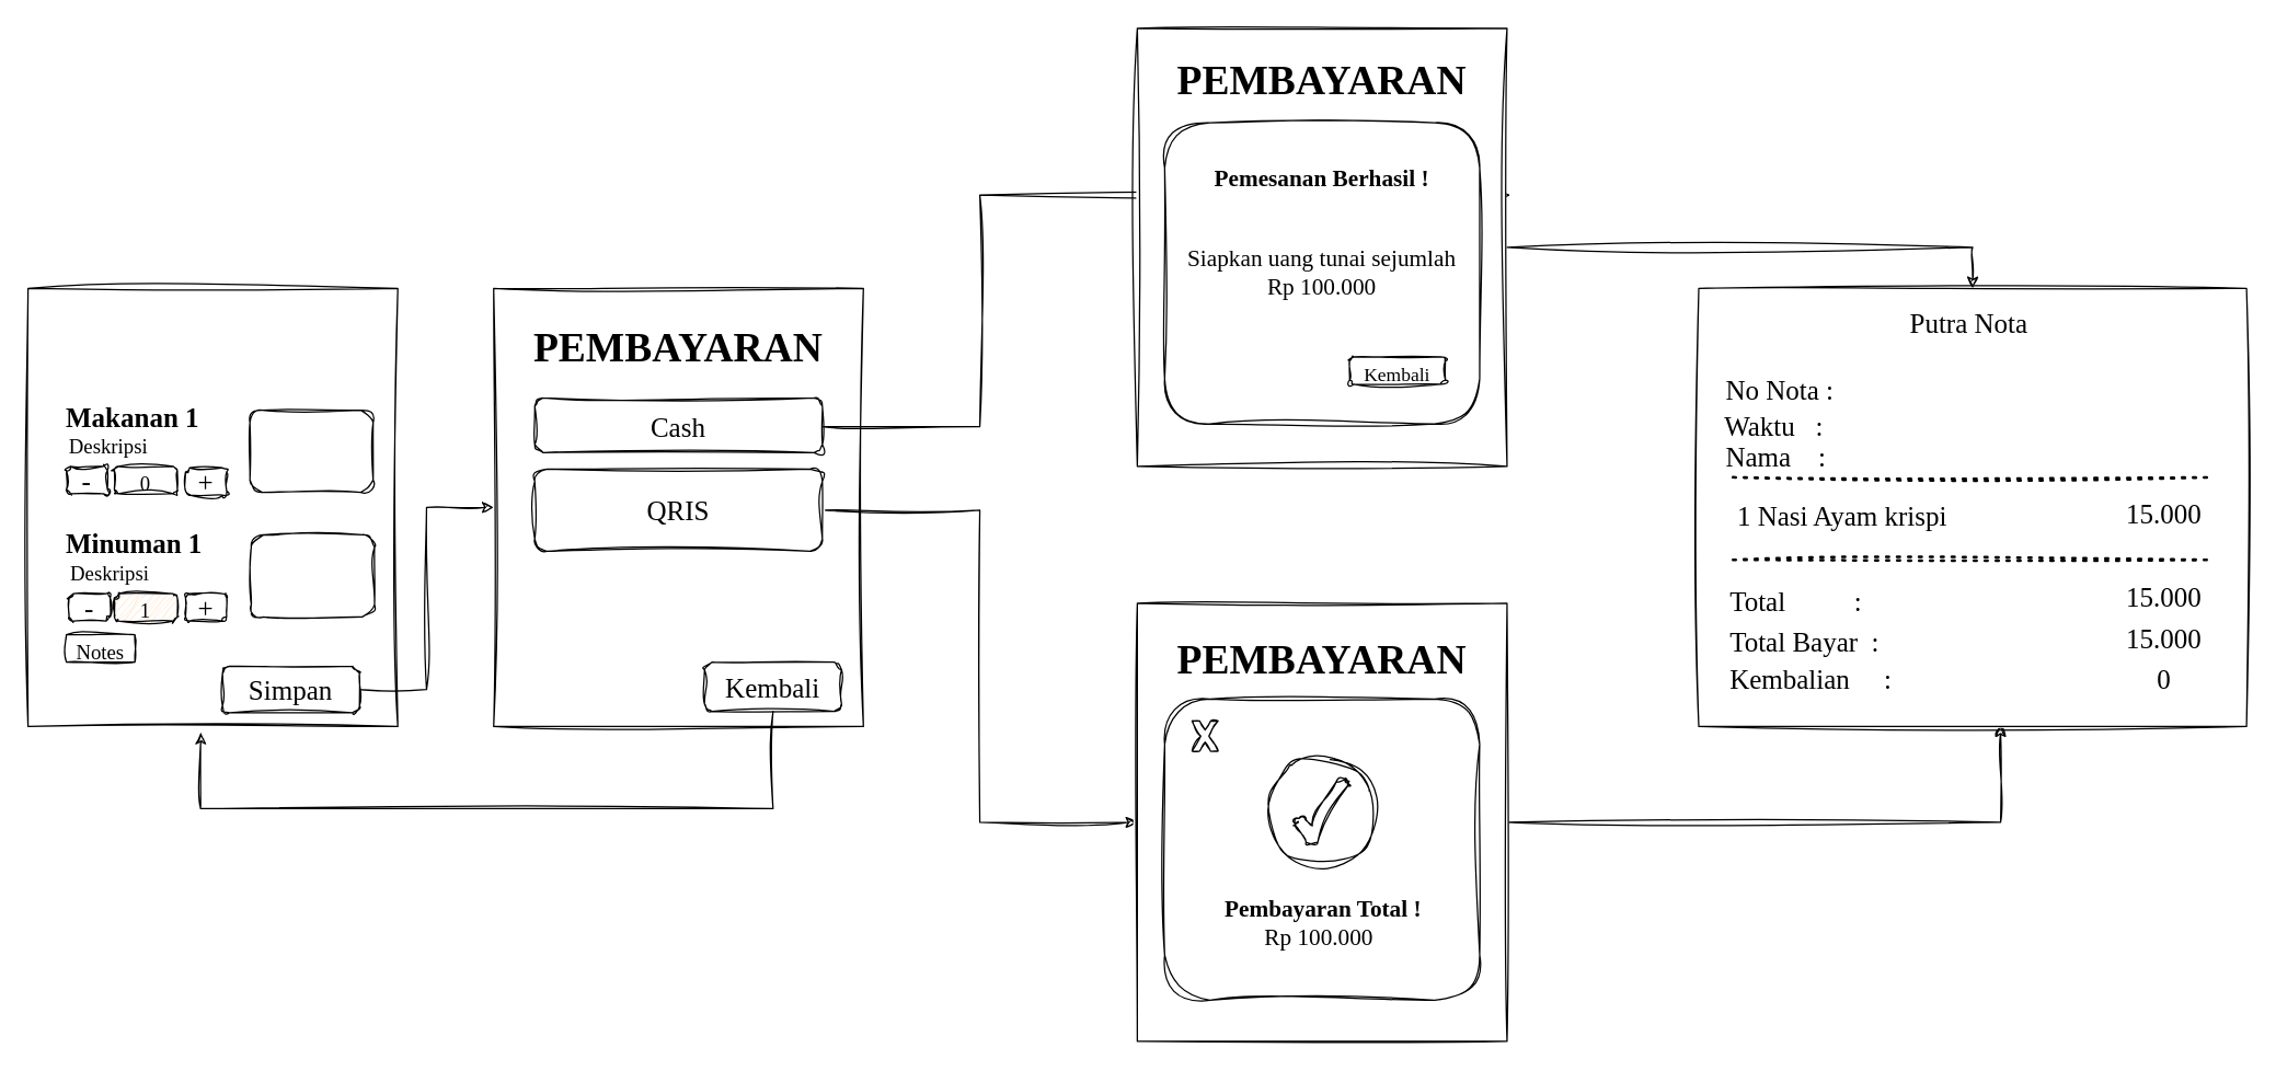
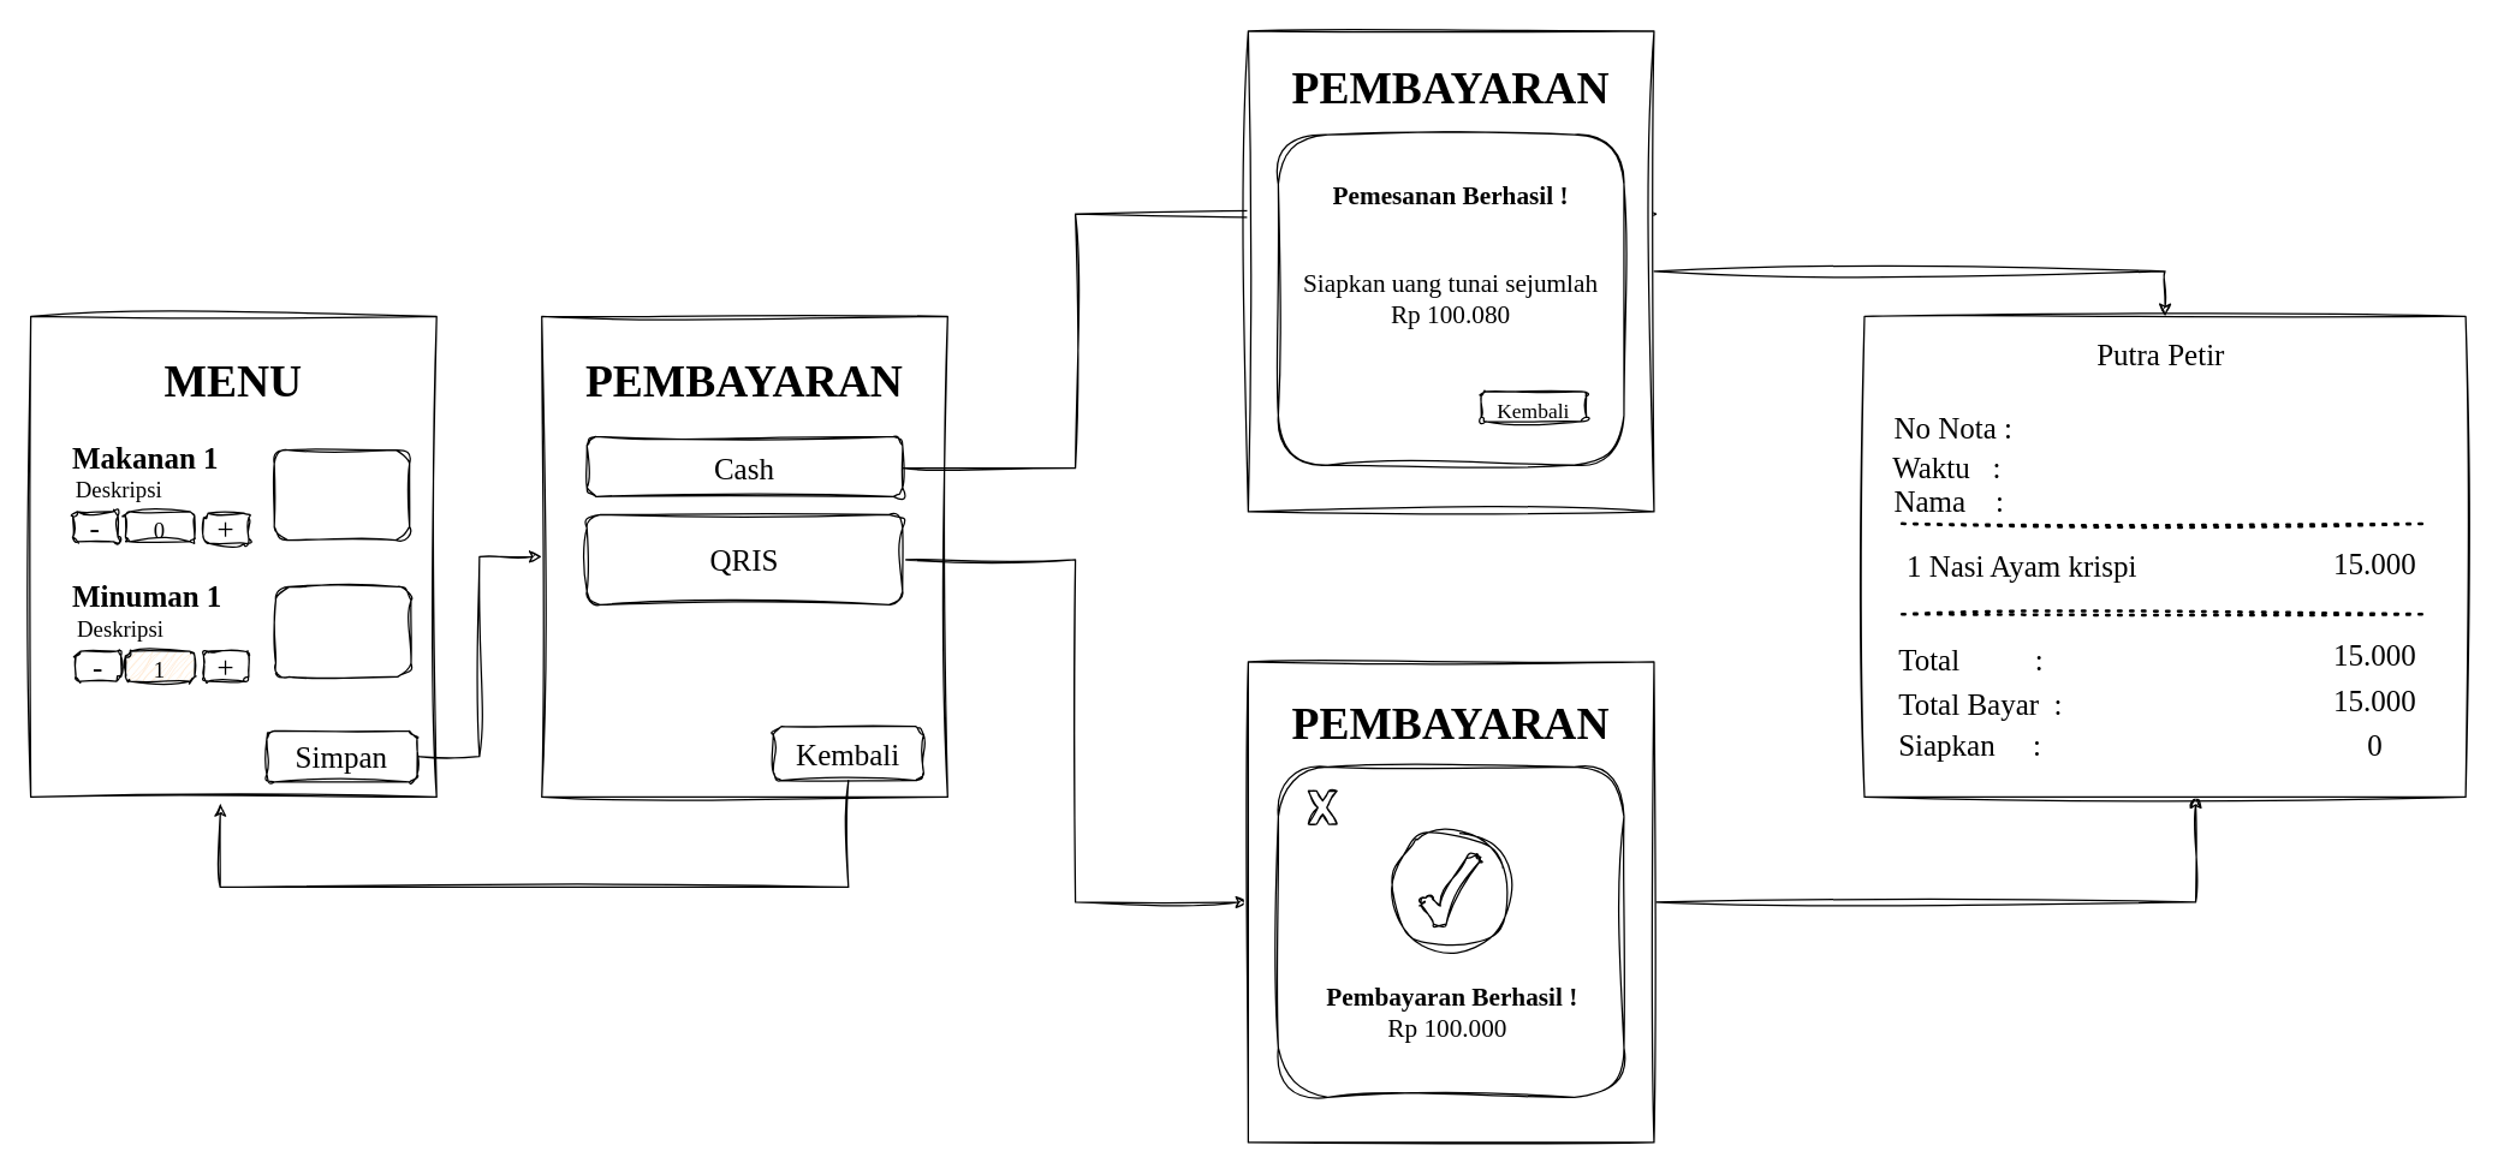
- <mxCell id="41" value="Siapkan uang tunai sejumlah Rp 100.000" style="text;html=1;strokeColor=none;fillColor=none;align=center;verticalAlign=middle;whiteSpace=wrap;rounded=0;fontSize=17;fontFamily=Architects Daughter;" vertex="1" parent="1"><mxGeometry x="855" y="169" width="220" height="60" as="geometry" /></mxCell>
+ <mxCell id="41" value="Siapkan uang tunai sejumlah Rp 100.080" style="text;html=1;strokeColor=none;fillColor=none;align=center;verticalAlign=middle;whiteSpace=wrap;rounded=0;fontSize=17;fontFamily=Architects Daughter;" vertex="1" parent="1"><mxGeometry x="855" y="169" width="220" height="60" as="geometry" /></mxCell>
- <mxCell id="45" value="Putra Nota&amp;nbsp;" style="text;html=1;strokeColor=none;fillColor=none;align=center;verticalAlign=middle;whiteSpace=wrap;rounded=0;fontSize=20;fontFamily=Architects Daughter;" vertex="1" parent="1"><mxGeometry x="1360" y="220" width="160" height="30" as="geometry" /></mxCell>
+ <mxCell id="45" value="Putra Petir&amp;nbsp;" style="text;html=1;strokeColor=none;fillColor=none;align=center;verticalAlign=middle;whiteSpace=wrap;rounded=0;fontSize=20;fontFamily=Architects Daughter;" vertex="1" parent="1"><mxGeometry x="1360" y="220" width="160" height="30" as="geometry" /></mxCell>
+ <mxCell id="3" value="&lt;h1&gt;&lt;font style=&quot;font-size: 30px;&quot;&gt;MENU&lt;/font&gt;&lt;/h1&gt;" style="text;html=1;strokeColor=none;fillColor=none;spacing=5;spacingTop=-20;whiteSpace=wrap;overflow=hidden;rounded=0;fontSize=20;fontFamily=Architects Daughter;align=center;verticalAlign=middle;horizontal=1;" parent="1" vertex="1"><mxGeometry x="20" y="215" width="270" height="60" as="geometry" /></mxCell>
- <mxCell id="18" value="&lt;font style=&quot;font-size: 15px;&quot;&gt;Notes&lt;/font&gt;" style="rounded=0;whiteSpace=wrap;html=1;sketch=1;hachureGap=4;jiggle=2;curveFitting=1;fontFamily=Architects Daughter;fontSource=https%3A%2F%2Ffonts.googleapis.com%2Fcss%3Ffamily%3DArchitects%2BDaughter;fontSize=20;" vertex="1" parent="1"><mxGeometry x="48" y="463" width="50" height="20" as="geometry" /></mxCell>
- <mxCell id="55" value="Kembalian&amp;nbsp; &amp;nbsp; &amp;nbsp;:&amp;nbsp;" style="text;html=1;strokeColor=none;fillColor=none;align=left;verticalAlign=middle;whiteSpace=wrap;rounded=0;fontSize=20;fontFamily=Architects Daughter;" vertex="1" parent="1"><mxGeometry x="1261" y="480" width="149" height="30" as="geometry" /></mxCell>
+ <mxCell id="55" value="Siapkan&amp;nbsp; &amp;nbsp; &amp;nbsp;:&amp;nbsp;" style="text;html=1;strokeColor=none;fillColor=none;align=left;verticalAlign=middle;whiteSpace=wrap;rounded=0;fontSize=20;fontFamily=Architects Daughter;" vertex="1" parent="1"><mxGeometry x="1261" y="480" width="149" height="30" as="geometry" /></mxCell>
- <mxCell id="17" value="Simpan" style="rounded=1;whiteSpace=wrap;html=1;sketch=1;hachureGap=4;jiggle=2;curveFitting=1;fontFamily=Architects Daughter;fontSource=https%3A%2F%2Ffonts.googleapis.com%2Fcss%3Ffamily%3DArchitects%2BDaughter;fontSize=20;" vertex="1" parent="1"><mxGeometry x="162" y="486" width="100" height="34" as="geometry" /></mxCell>
+ <mxCell id="17" value="Simpan" style="rounded=1;whiteSpace=wrap;html=1;sketch=1;hachureGap=4;jiggle=2;curveFitting=1;fontFamily=Architects Daughter;fontSource=https%3A%2F%2Ffonts.googleapis.com%2Fcss%3Ffamily%3DArchitects%2BDaughter;fontSize=20;" vertex="1" parent="1"><mxGeometry x="177" y="486" width="100" height="34" as="geometry" /></mxCell>
- <mxCell id="31" value="&lt;h1 style=&quot;font-size: 17px;&quot;&gt;Pembayaran Total !&lt;/h1&gt;" style="text;html=1;strokeColor=none;fillColor=none;spacing=5;spacingTop=-20;whiteSpace=wrap;overflow=hidden;rounded=0;fontSize=17;fontFamily=Architects Daughter;align=center;" vertex="1" parent="1"><mxGeometry x="871" y="653" width="190" height="21" as="geometry" /></mxCell>
+ <mxCell id="31" value="&lt;h1 style=&quot;font-size: 17px;&quot;&gt;Pembayaran Berhasil !&lt;/h1&gt;" style="text;html=1;strokeColor=none;fillColor=none;spacing=5;spacingTop=-20;whiteSpace=wrap;overflow=hidden;rounded=0;fontSize=17;fontFamily=Architects Daughter;align=center;" vertex="1" parent="1"><mxGeometry x="871" y="653" width="190" height="21" as="geometry" /></mxCell>
